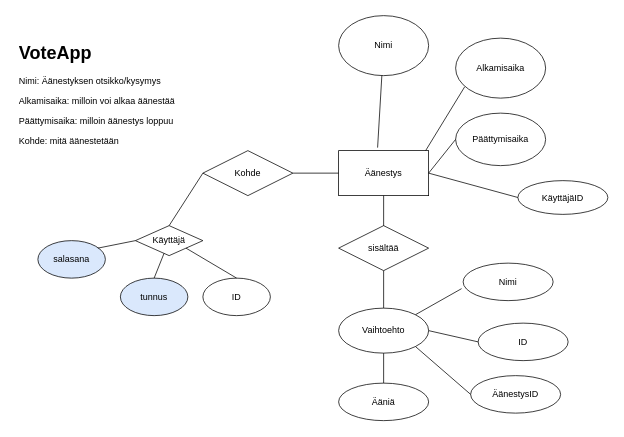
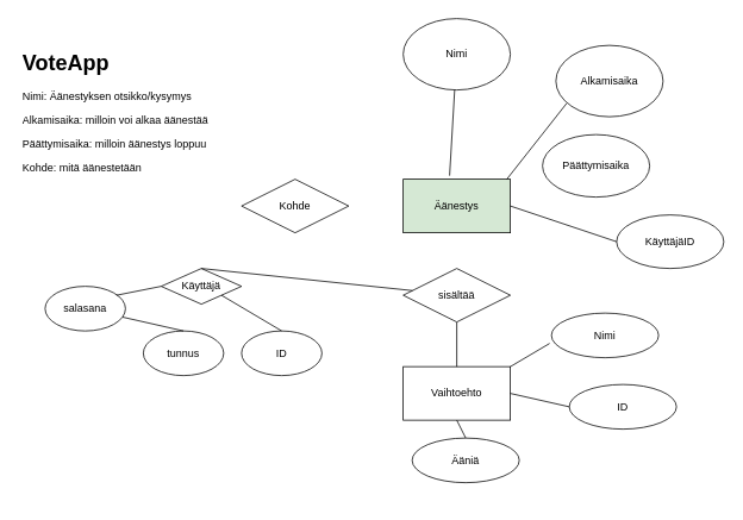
- <mxCell id="4" value="Alkamisaika" style="ellipse;whiteSpace=wrap;html=1;" parent="1" vertex="1"><mxGeometry x="607" y="50" width="120" height="80" as="geometry" /></mxCell>
+ <mxCell id="4" value="Alkamisaika" style="ellipse;whiteSpace=wrap;html=1;" parent="1" vertex="1"><mxGeometry x="622" y="50" width="120" height="80" as="geometry" /></mxCell>
- <mxCell id="8" value="" style="endArrow=none;html=1;exitX=1;exitY=0.5;exitDx=0;exitDy=0;entryX=0;entryY=0.5;entryDx=0;entryDy=0;" parent="1" source="3" target="5" edge="1"><mxGeometry width="50" height="50" relative="1" as="geometry"><mxPoint x="607" y="240" as="sourcePoint" /><mxPoint x="657" y="190" as="targetPoint" /></mxGeometry></mxCell>
- <mxCell id="30" value="" style="endArrow=none;html=1;exitX=1;exitY=0.5;exitDx=0;exitDy=0;entryX=0;entryY=0.5;entryDx=0;entryDy=0;" edge="1" parent="1" source="22" target="3"><mxGeometry width="50" height="50" relative="1" as="geometry"><mxPoint x="390" y="210" as="sourcePoint" /><mxPoint x="440" y="160" as="targetPoint" /></mxGeometry></mxCell>
- <mxCell id="3" value="Äänestys" style="rounded=0;whiteSpace=wrap;html=1;" parent="1" vertex="1"><mxGeometry x="451" y="200" width="120" height="60" as="geometry" /></mxCell>
+ <mxCell id="3" value="Äänestys" style="rounded=0;whiteSpace=wrap;html=1;fillColor=#d5e8d4;" parent="1" vertex="1"><mxGeometry x="451" y="200" width="120" height="60" as="geometry" /></mxCell>
- <mxCell id="31" value="KäyttäjäID" style="ellipse;whiteSpace=wrap;html=1;" vertex="1" parent="1"><mxGeometry x="690" y="240" width="120" height="45" as="geometry" /></mxCell>
+ <mxCell id="31" value="KäyttäjäID" style="ellipse;whiteSpace=wrap;html=1;" vertex="1" parent="1"><mxGeometry x="690" y="240" width="120" height="60" as="geometry" /></mxCell>
- <mxCell id="23" value="" style="endArrow=none;html=1;entryX=0;entryY=0.5;entryDx=0;entryDy=0;exitX=0.5;exitY=0;exitDx=0;exitDy=0;" edge="1" parent="1" source="21" target="22"><mxGeometry width="50" height="50" relative="1" as="geometry"><mxPoint x="190" y="290" as="sourcePoint" /><mxPoint x="240" y="240" as="targetPoint" /></mxGeometry></mxCell>
+ <mxCell id="23" value="" style="endArrow=none;html=1;exitX=0.5;exitY=0;exitDx=0;exitDy=0;" edge="1" parent="1" source="21" target="14"><mxGeometry width="50" height="50" relative="1" as="geometry"><mxPoint x="190" y="290" as="sourcePoint" /><mxPoint x="240" y="240" as="targetPoint" /></mxGeometry></mxCell>
- <mxCell id="11" value="" style="endArrow=none;html=1;entryX=0.5;entryY=1;entryDx=0;entryDy=0;exitX=0.5;exitY=0;exitDx=0;exitDy=0;" edge="1" parent="1" source="10" target="3"><mxGeometry width="50" height="50" relative="1" as="geometry"><mxPoint x="497" y="360" as="sourcePoint" /><mxPoint x="547" y="310" as="targetPoint" /></mxGeometry></mxCell>
+ <mxCell id="11" value="" style="endArrow=none;html=1;exitX=0.5;exitY=0;exitDx=0;exitDy=0;" edge="1" parent="1" source="10" target="14"><mxGeometry width="50" height="50" relative="1" as="geometry"><mxPoint x="497" y="360" as="sourcePoint" /><mxPoint x="547" y="310" as="targetPoint" /></mxGeometry></mxCell>
- <mxCell id="26" value="salasana" style="ellipse;whiteSpace=wrap;html=1;fillColor=#dae8fc;" vertex="1" parent="1"><mxGeometry x="50" y="320" width="90" height="50" as="geometry" /></mxCell>
+ <mxCell id="26" value="salasana" style="ellipse;whiteSpace=wrap;html=1;" vertex="1" parent="1"><mxGeometry x="50" y="320" width="90" height="50" as="geometry" /></mxCell>
- <mxCell id="29" value="" style="endArrow=none;html=1;exitX=0.5;exitY=0;exitDx=0;exitDy=0;" edge="1" parent="1" source="25" target="21"><mxGeometry width="50" height="50" relative="1" as="geometry"><mxPoint x="220" y="470" as="sourcePoint" /><mxPoint x="270" y="420" as="targetPoint" /></mxGeometry></mxCell>
+ <mxCell id="29" value="" style="endArrow=none;html=1;exitX=0.5;exitY=0;exitDx=0;exitDy=0;" edge="1" parent="1" source="25" target="26"><mxGeometry width="50" height="50" relative="1" as="geometry"><mxPoint x="220" y="470" as="sourcePoint" /><mxPoint x="270" y="420" as="targetPoint" /></mxGeometry></mxCell>
- <mxCell id="25" value="tunnus" style="ellipse;whiteSpace=wrap;html=1;fillColor=#dae8fc;" vertex="1" parent="1"><mxGeometry x="160" y="370" width="90" height="50" as="geometry" /></mxCell>
+ <mxCell id="25" value="tunnus" style="ellipse;whiteSpace=wrap;html=1;" vertex="1" parent="1"><mxGeometry x="160" y="370" width="90" height="50" as="geometry" /></mxCell>
- <mxCell id="10" value="Vaihtoehto" style="ellipse;whiteSpace=wrap;html=1;" vertex="1" parent="1"><mxGeometry x="451" y="410" width="120" height="60" as="geometry" /></mxCell>
+ <mxCell id="10" value="Vaihtoehto" style="rounded=0;whiteSpace=wrap;html=1;" vertex="1" parent="1"><mxGeometry x="451" y="410" width="120" height="60" as="geometry" /></mxCell>
- <mxCell id="18" value="" style="endArrow=none;html=1;entryX=1;entryY=1;entryDx=0;entryDy=0;exitX=0;exitY=0.5;exitDx=0;exitDy=0;" edge="1" parent="1" source="17" target="10"><mxGeometry width="50" height="50" relative="1" as="geometry"><mxPoint x="627" y="513" as="sourcePoint" /><mxPoint x="607" y="500" as="targetPoint" /></mxGeometry></mxCell>
- <mxCell id="17" value="ÄänestysID" style="ellipse;whiteSpace=wrap;html=1;" vertex="1" parent="1"><mxGeometry x="627" y="500" width="120" height="50" as="geometry" /></mxCell>
- <mxCell id="19" value="Ääniä" style="ellipse;whiteSpace=wrap;html=1;" vertex="1" parent="1"><mxGeometry x="451" y="510" width="120" height="50" as="geometry" /></mxCell>
+ <mxCell id="19" value="Ääniä" style="ellipse;whiteSpace=wrap;html=1;" vertex="1" parent="1"><mxGeometry x="461" y="490" width="120" height="50" as="geometry" /></mxCell>
